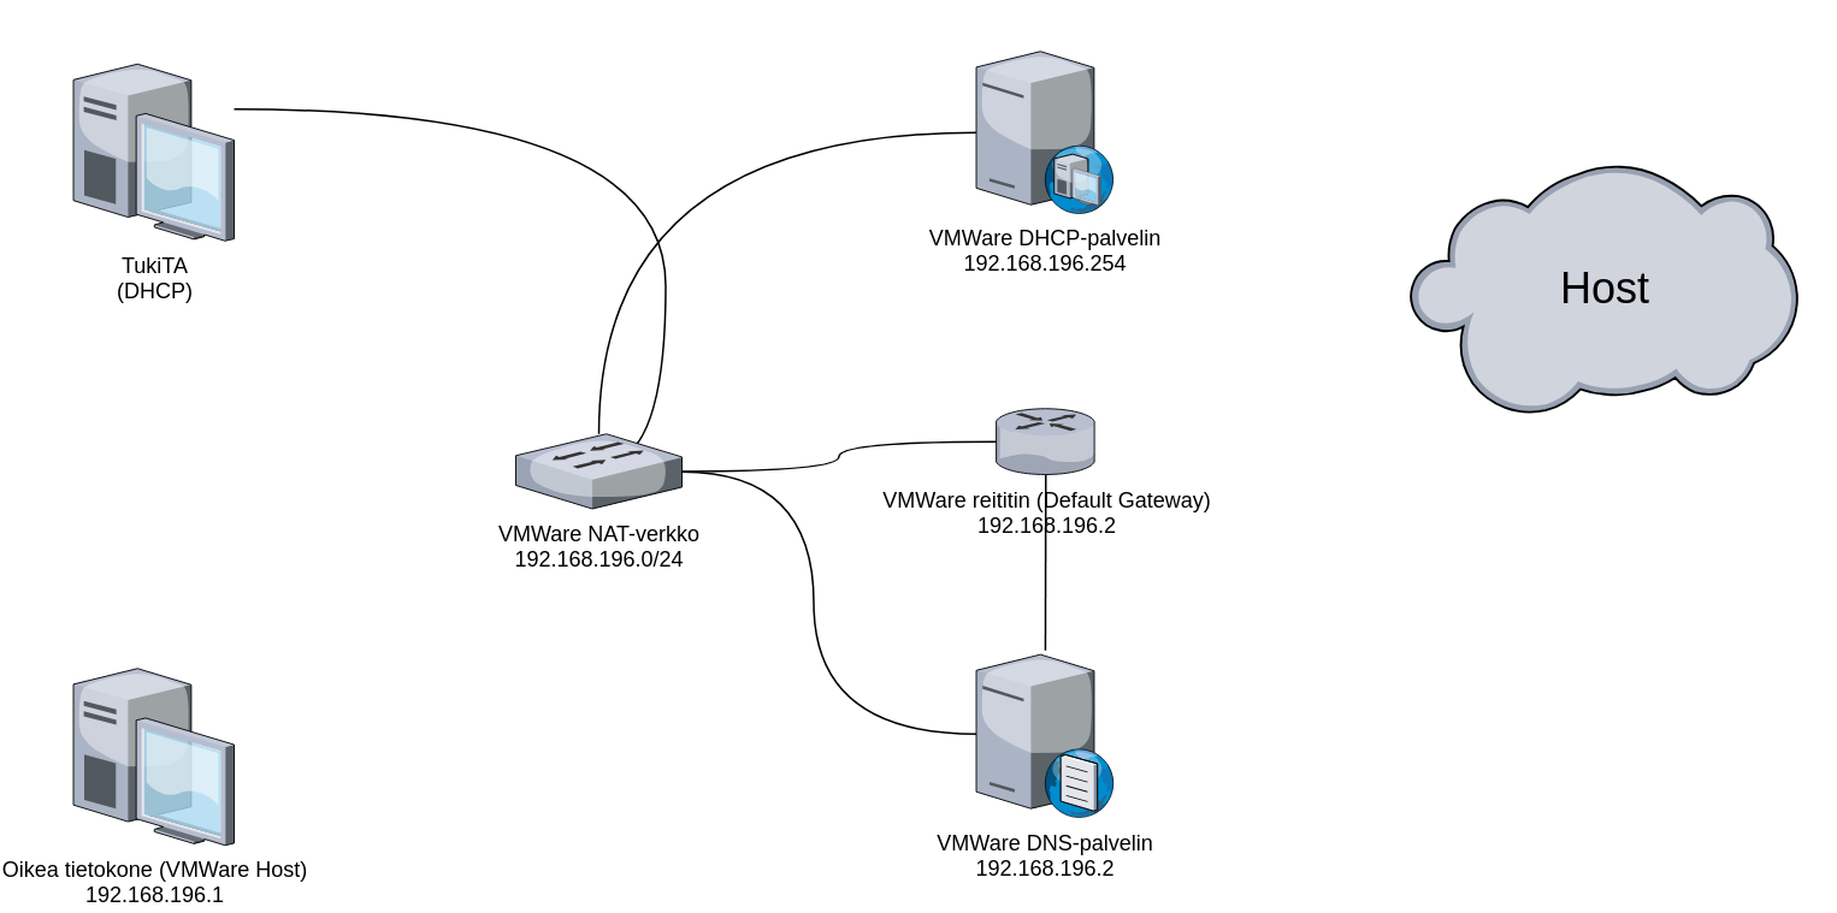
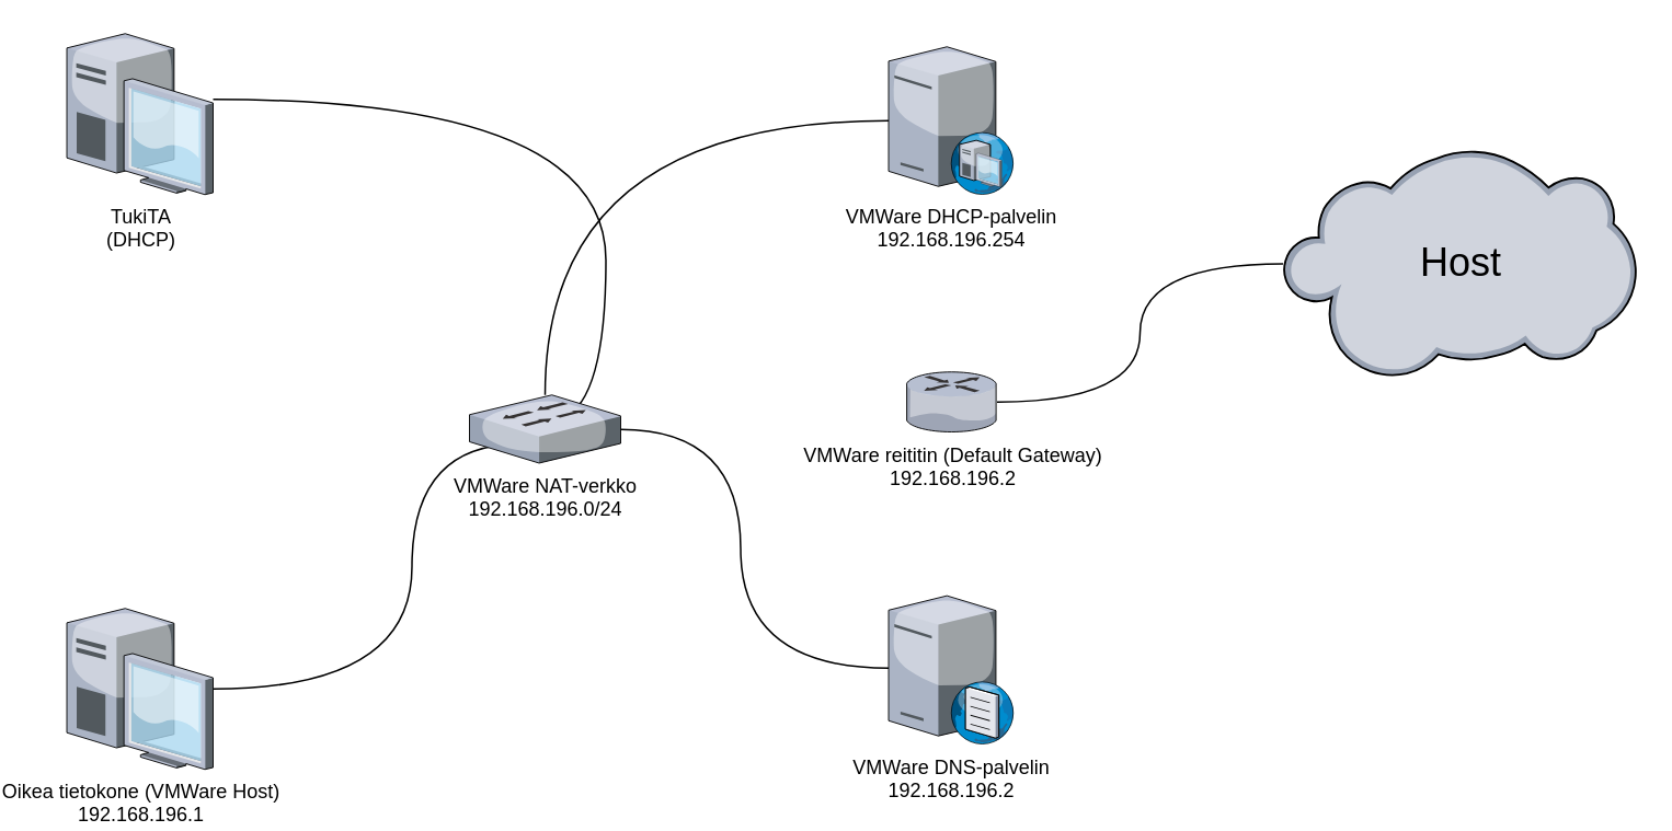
- <mxCell id="3" value="TukiTA&lt;br&gt;(DHCP)" style="verticalLabelPosition=bottom;aspect=fixed;html=1;verticalAlign=top;strokeColor=#9673a6;align=center;outlineConnect=0;shape=mxgraph.citrix.desktop;fillColor=#e1d5e7;" vertex="1" parent="1"><mxGeometry x="20" y="35" width="89" height="98" as="geometry" /></mxCell>
+ <mxCell id="3" value="TukiTA&lt;br&gt;(DHCP)" style="verticalLabelPosition=bottom;aspect=fixed;html=1;verticalAlign=top;strokeColor=#9673a6;align=center;outlineConnect=0;shape=mxgraph.citrix.desktop;fillColor=#e1d5e7;" vertex="1" parent="1"><mxGeometry x="20" y="20" width="89" height="98" as="geometry" /></mxCell>
- <mxCell id="12" style="edgeStyle=orthogonalEdgeStyle;curved=1;orthogonalLoop=1;jettySize=auto;html=1;endArrow=none;endFill=0;fontSize=24;" edge="1" parent="1" source="14" target="6"><mxGeometry relative="1" as="geometry" /></mxCell>
- <mxCell id="13" style="edgeStyle=orthogonalEdgeStyle;curved=1;orthogonalLoop=1;jettySize=auto;html=1;endArrow=none;endFill=0;fontSize=24;" edge="1" parent="1" source="14" target="10"><mxGeometry relative="1" as="geometry" /></mxCell>
+ <mxCell id="13" style="edgeStyle=orthogonalEdgeStyle;curved=1;orthogonalLoop=1;jettySize=auto;html=1;endArrow=none;endFill=0;fontSize=24;" edge="1" parent="1" source="14" target="11"><mxGeometry relative="1" as="geometry" /></mxCell>
+ <mxCell id="4" style="edgeStyle=orthogonalEdgeStyle;curved=1;orthogonalLoop=1;jettySize=auto;html=1;entryX=0.326;entryY=0.723;entryDx=0;entryDy=0;entryPerimeter=0;endArrow=none;endFill=0;fontSize=24;" edge="1" parent="1" source="5" target="6"><mxGeometry relative="1" as="geometry"><Array as="points"><mxPoint x="230" y="419" /><mxPoint x="230" y="270" /></Array></mxGeometry></mxCell>
